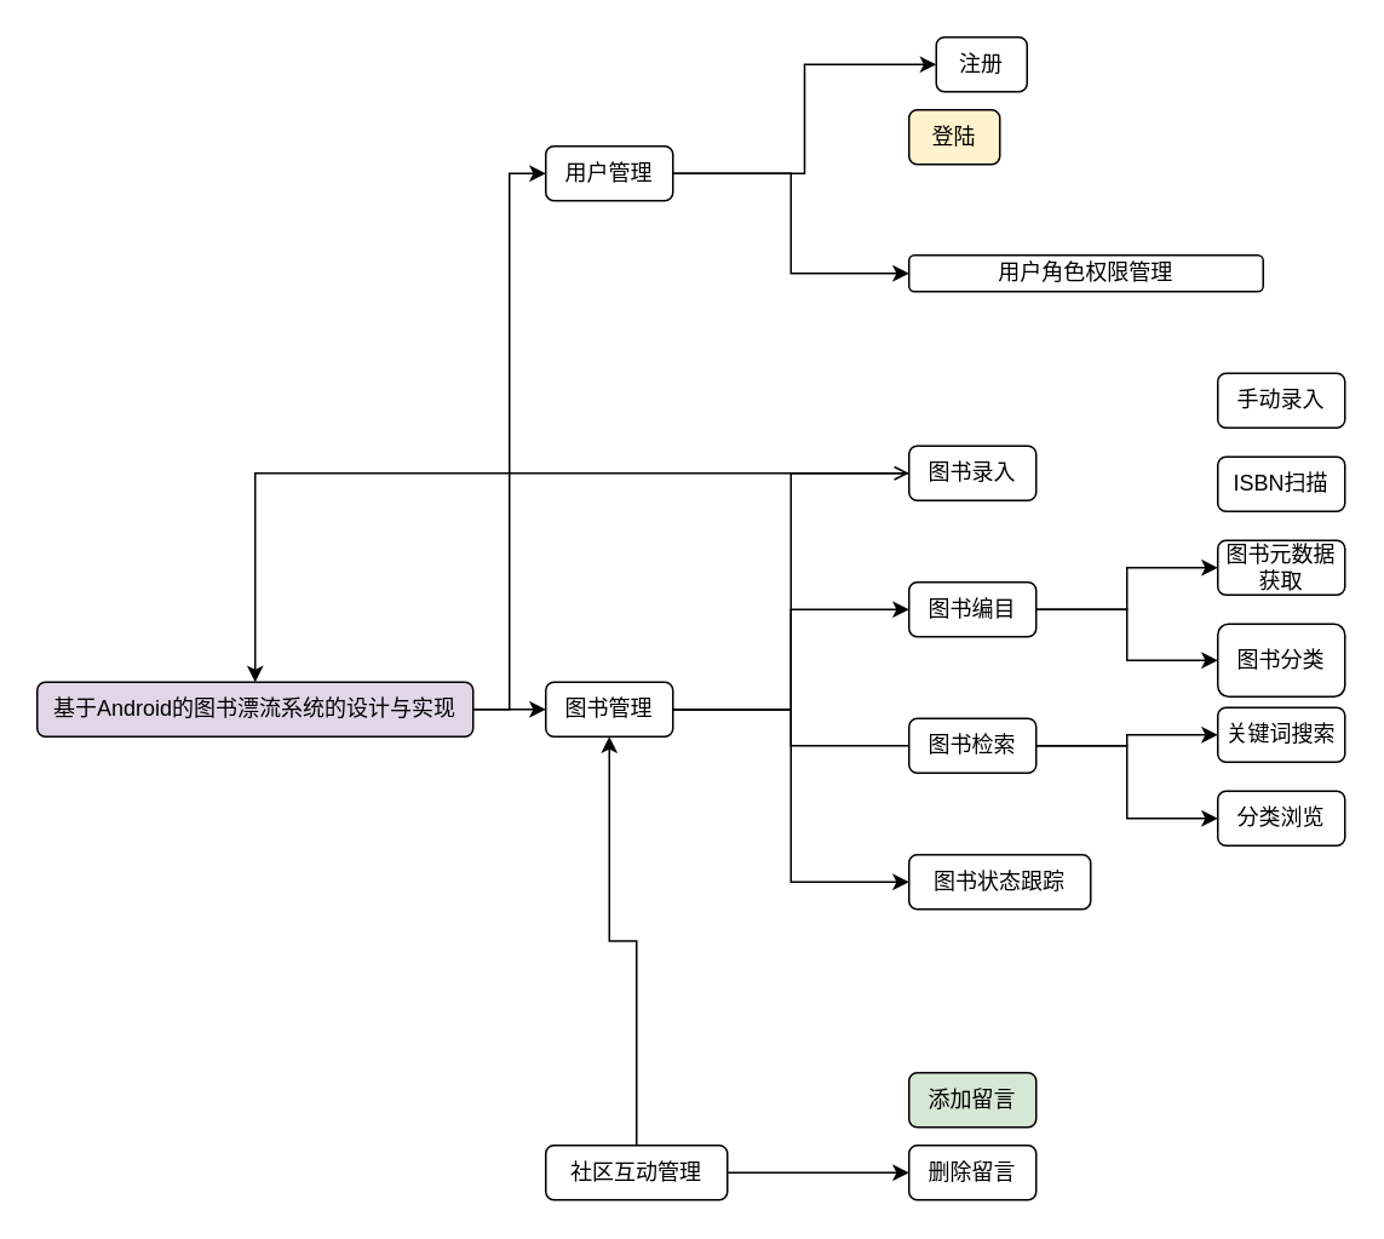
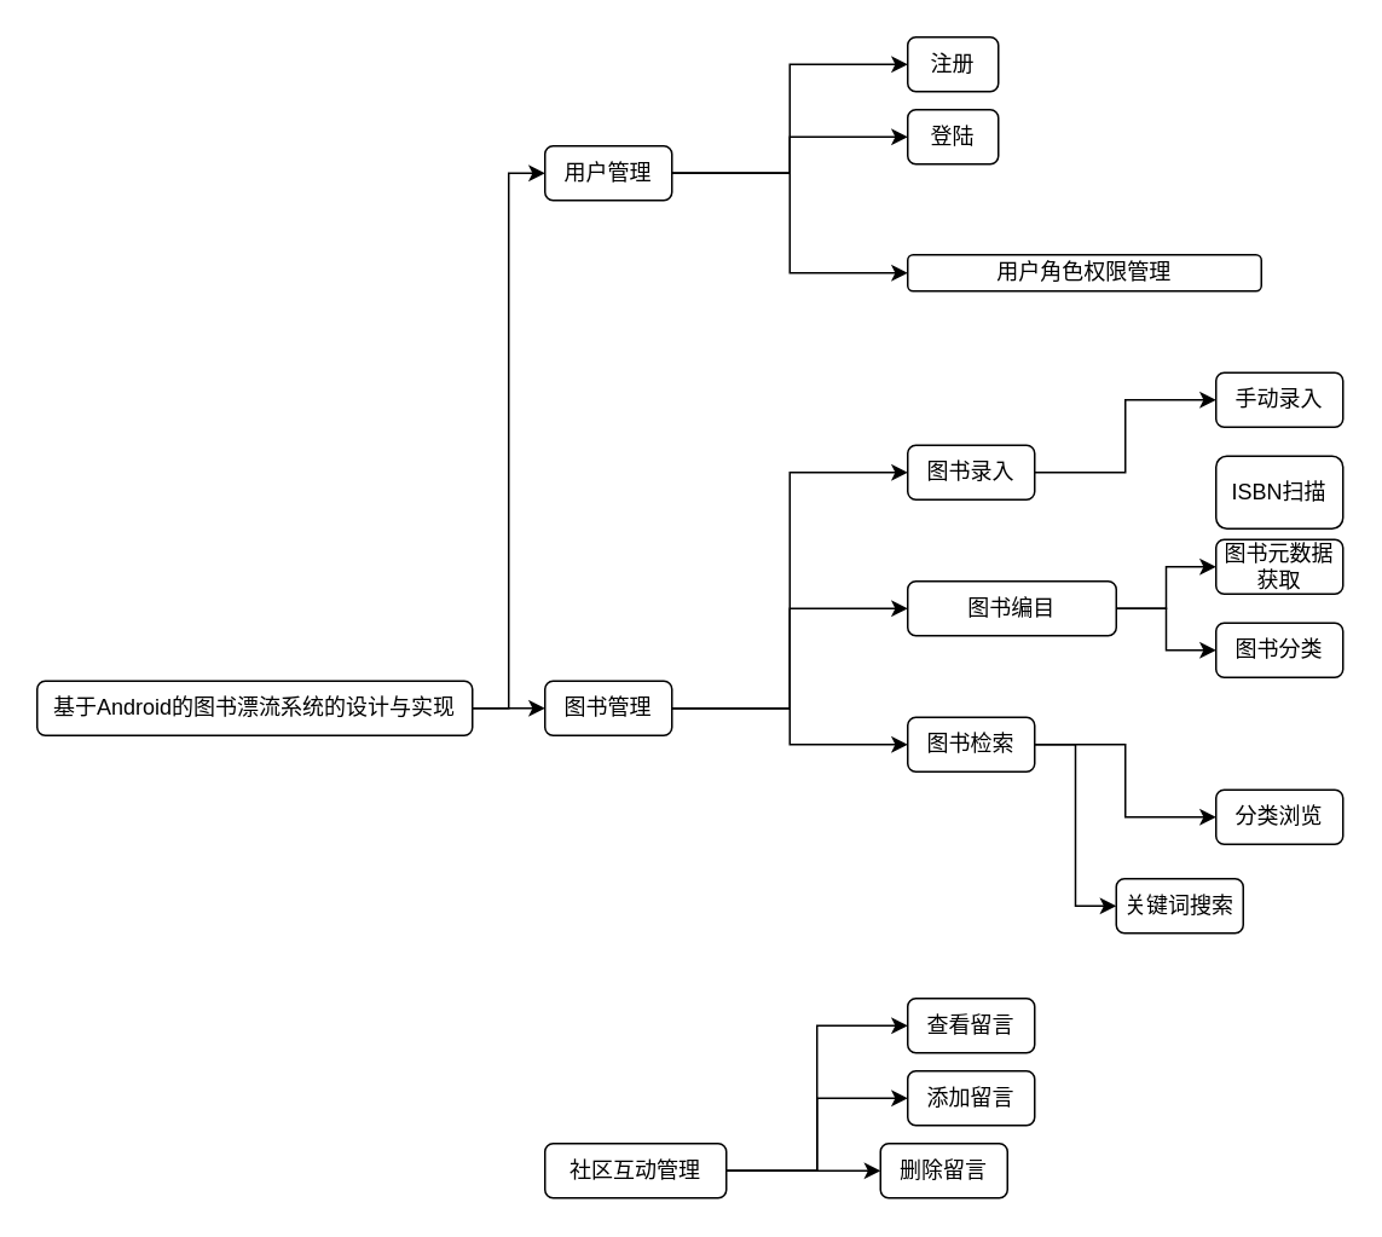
- <mxCell id="19" value="注册" style="rounded=1;whiteSpace=wrap;html=1;" vertex="1" parent="1"><mxGeometry x="515" y="20" width="50" height="30" as="geometry" /></mxCell>
+ <mxCell id="19" value="注册" style="rounded=1;whiteSpace=wrap;html=1;" vertex="1" parent="1"><mxGeometry x="500" y="20" width="50" height="30" as="geometry" /></mxCell>
+ <mxCell id="6" style="edgeStyle=orthogonalEdgeStyle;rounded=0;orthogonalLoop=1;jettySize=auto;html=1;entryX=0;entryY=0.5;entryDx=0;entryDy=0;" edge="1" parent="1" source="8" target="18"><mxGeometry relative="1" as="geometry" /></mxCell>
- <mxCell id="18" value="登陆" style="rounded=1;whiteSpace=wrap;html=1;fillColor=#fff2cc;" vertex="1" parent="1"><mxGeometry x="500" y="60" width="50" height="30" as="geometry" /></mxCell>
+ <mxCell id="18" value="登陆" style="rounded=1;whiteSpace=wrap;html=1;" vertex="1" parent="1"><mxGeometry x="500" y="60" width="50" height="30" as="geometry" /></mxCell>
- <mxCell id="27" style="edgeStyle=orthogonalEdgeStyle;rounded=0;orthogonalLoop=1;jettySize=auto;html=1;" edge="1" parent="1" source="28" target="4"><mxGeometry relative="1" as="geometry" /></mxCell>
+ <mxCell id="27" style="edgeStyle=orthogonalEdgeStyle;rounded=0;orthogonalLoop=1;jettySize=auto;html=1;entryX=0;entryY=0.5;entryDx=0;entryDy=0;" edge="1" parent="1" source="28" target="33"><mxGeometry relative="1" as="geometry" /></mxCell>
- <mxCell id="9" style="edgeStyle=orthogonalEdgeStyle;rounded=0;orthogonalLoop=1;jettySize=auto;html=1;entryX=0;entryY=0.5;entryDx=0;entryDy=0;endArrow=open;" edge="1" parent="1" source="13" target="28"><mxGeometry relative="1" as="geometry" /></mxCell>
+ <mxCell id="9" style="edgeStyle=orthogonalEdgeStyle;rounded=0;orthogonalLoop=1;jettySize=auto;html=1;entryX=0;entryY=0.5;entryDx=0;entryDy=0;" edge="1" parent="1" source="13" target="28"><mxGeometry relative="1" as="geometry" /></mxCell>
- <mxCell id="34" value="ISBN扫描" style="rounded=1;whiteSpace=wrap;html=1;" vertex="1" parent="1"><mxGeometry x="670" y="251" width="70" height="30" as="geometry" /></mxCell>
+ <mxCell id="34" value="ISBN扫描" style="rounded=1;whiteSpace=wrap;html=1;" vertex="1" parent="1"><mxGeometry x="670" y="251" width="70" height="40" as="geometry" /></mxCell>
- <mxCell id="26" value="图书编目" style="rounded=1;whiteSpace=wrap;html=1;" vertex="1" parent="1"><mxGeometry x="500" y="320" width="70" height="30" as="geometry" /></mxCell>
+ <mxCell id="26" value="图书编目" style="rounded=1;whiteSpace=wrap;html=1;" vertex="1" parent="1"><mxGeometry x="500" y="320" width="115" height="30" as="geometry" /></mxCell>
- <mxCell id="35" value="图书分类" style="rounded=1;whiteSpace=wrap;html=1;" vertex="1" parent="1"><mxGeometry x="670" y="343" width="70" height="40" as="geometry" /></mxCell>
+ <mxCell id="35" value="图书分类" style="rounded=1;whiteSpace=wrap;html=1;" vertex="1" parent="1"><mxGeometry x="670" y="343" width="70" height="30" as="geometry" /></mxCell>
- <mxCell id="4" value="基于Android的图书漂流系统的设计与实现" style="rounded=1;whiteSpace=wrap;html=1;fillColor=#e1d5e7;" vertex="1" parent="1"><mxGeometry x="20" y="375" width="240" height="30" as="geometry" /></mxCell>
+ <mxCell id="4" value="基于Android的图书漂流系统的设计与实现" style="rounded=1;whiteSpace=wrap;html=1;" vertex="1" parent="1"><mxGeometry x="20" y="375" width="240" height="30" as="geometry" /></mxCell>
- <mxCell id="38" value="关键词搜索" style="rounded=1;whiteSpace=wrap;html=1;" vertex="1" parent="1"><mxGeometry x="670" y="389" width="70" height="30" as="geometry" /></mxCell>
+ <mxCell id="38" value="关键词搜索" style="rounded=1;whiteSpace=wrap;html=1;" vertex="1" parent="1"><mxGeometry x="615" y="484" width="70" height="30" as="geometry" /></mxCell>
- <mxCell id="11" style="edgeStyle=orthogonalEdgeStyle;rounded=0;orthogonalLoop=1;jettySize=auto;html=1;entryX=0;entryY=0.5;entryDx=0;entryDy=0;endArrow=none;" edge="1" parent="1" source="13" target="23"><mxGeometry relative="1" as="geometry" /></mxCell>
+ <mxCell id="11" style="edgeStyle=orthogonalEdgeStyle;rounded=0;orthogonalLoop=1;jettySize=auto;html=1;entryX=0;entryY=0.5;entryDx=0;entryDy=0;" edge="1" parent="1" source="13" target="23"><mxGeometry relative="1" as="geometry" /></mxCell>
- <mxCell id="12" style="edgeStyle=orthogonalEdgeStyle;rounded=0;orthogonalLoop=1;jettySize=auto;html=1;entryX=0;entryY=0.5;entryDx=0;entryDy=0;" edge="1" parent="1" source="13" target="29"><mxGeometry relative="1" as="geometry" /></mxCell>
- <mxCell id="29" value="图书状态跟踪" style="rounded=1;whiteSpace=wrap;html=1;" vertex="1" parent="1"><mxGeometry x="500" y="470" width="100" height="30" as="geometry" /></mxCell>
- <mxCell id="15" style="edgeStyle=orthogonalEdgeStyle;rounded=0;orthogonalLoop=1;jettySize=auto;html=1;" edge="1" parent="1" source="17" target="13"><mxGeometry relative="1" as="geometry" /></mxCell>
+ <mxCell id="15" style="edgeStyle=orthogonalEdgeStyle;rounded=0;orthogonalLoop=1;jettySize=auto;html=1;entryX=0;entryY=0.5;entryDx=0;entryDy=0;" edge="1" parent="1" source="17" target="30"><mxGeometry relative="1" as="geometry" /></mxCell>
+ <mxCell id="14" style="edgeStyle=orthogonalEdgeStyle;rounded=0;orthogonalLoop=1;jettySize=auto;html=1;entryX=0;entryY=0.5;entryDx=0;entryDy=0;" edge="1" parent="1" source="17" target="32"><mxGeometry relative="1" as="geometry" /></mxCell>
+ <mxCell id="32" value="查看留言" style="rounded=1;whiteSpace=wrap;html=1;" vertex="1" parent="1"><mxGeometry x="500" y="550" width="70" height="30" as="geometry" /></mxCell>
- <mxCell id="30" value="添加留言" style="rounded=1;whiteSpace=wrap;html=1;fillColor=#d5e8d4;" vertex="1" parent="1"><mxGeometry x="500" y="590" width="70" height="30" as="geometry" /></mxCell>
+ <mxCell id="30" value="添加留言" style="rounded=1;whiteSpace=wrap;html=1;" vertex="1" parent="1"><mxGeometry x="500" y="590" width="70" height="30" as="geometry" /></mxCell>
- <mxCell id="31" value="删除留言" style="rounded=1;whiteSpace=wrap;html=1;" vertex="1" parent="1"><mxGeometry x="500" y="630" width="70" height="30" as="geometry" /></mxCell>
+ <mxCell id="31" value="删除留言" style="rounded=1;whiteSpace=wrap;html=1;" vertex="1" parent="1"><mxGeometry x="485" y="630" width="70" height="30" as="geometry" /></mxCell>
